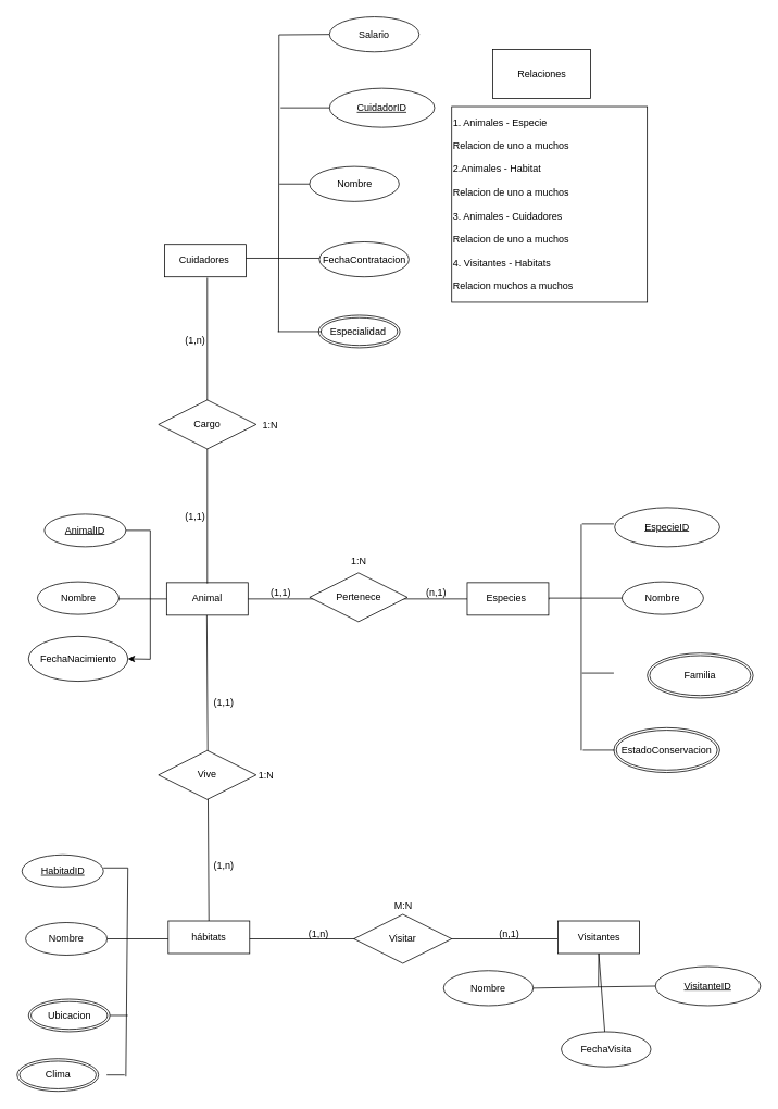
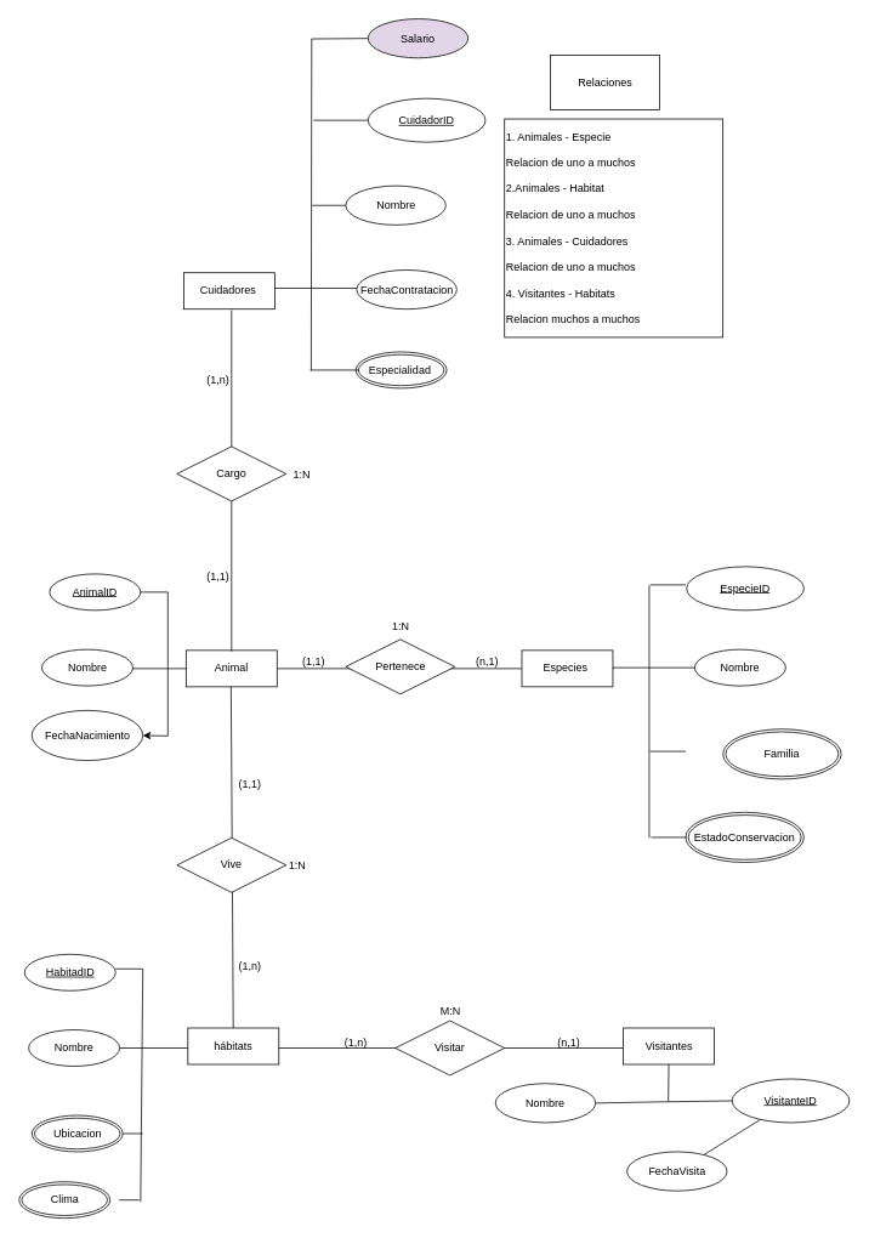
- <mxCell id="92" value="Salario" style="ellipse;whiteSpace=wrap;html=1;align=center;" vertex="1" parent="1"><mxGeometry x="404" y="20" width="110" height="43" as="geometry" /></mxCell>
+ <mxCell id="92" value="Salario" style="ellipse;whiteSpace=wrap;html=1;align=center;fillColor=#e1d5e7;" vertex="1" parent="1"><mxGeometry x="404" y="20" width="110" height="43" as="geometry" /></mxCell>
- <mxCell id="94" value="" style="endArrow=none;html=1;rounded=0;entryX=0.5;entryY=1;entryDx=0;entryDy=0;" edge="1" parent="1" source="26" target="10"><mxGeometry width="50" height="50" relative="1" as="geometry"><mxPoint x="574" y="1300" as="sourcePoint" /><mxPoint x="624" y="1250" as="targetPoint" /></mxGeometry></mxCell>
+ <mxCell id="94" value="" style="endArrow=none;html=1;rounded=0;" edge="1" parent="1" source="26" target="25"><mxGeometry width="50" height="50" relative="1" as="geometry"><mxPoint x="574" y="1300" as="sourcePoint" /><mxPoint x="624" y="1250" as="targetPoint" /></mxGeometry></mxCell>
